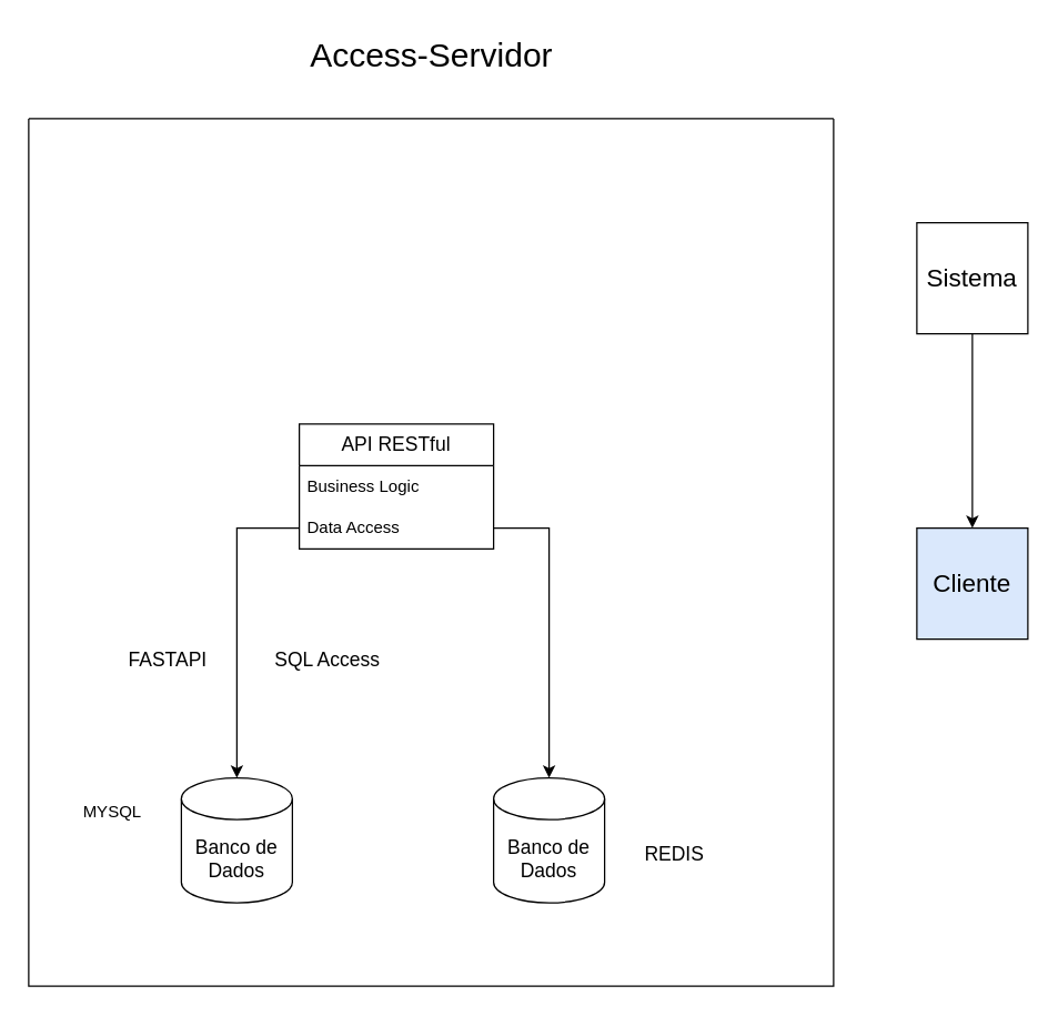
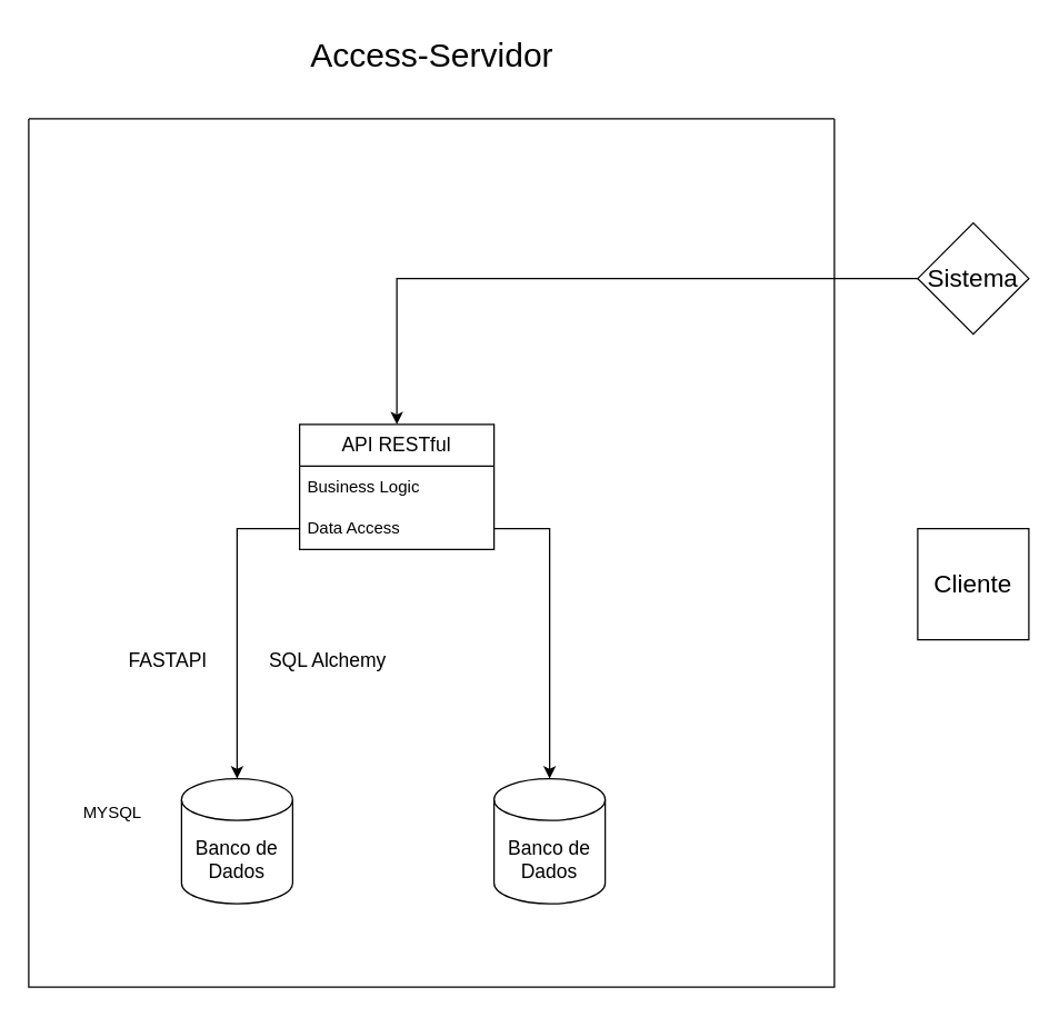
- <mxCell id="17" value="&lt;font style=&quot;font-size: 18px;&quot;&gt;Sistema&lt;/font&gt;" style="whiteSpace=wrap;html=1;aspect=fixed;" parent="1" vertex="1"><mxGeometry x="660" y="160" width="80" height="80" as="geometry" /></mxCell>
+ <mxCell id="17" value="&lt;font style=&quot;font-size: 18px;&quot;&gt;Sistema&lt;/font&gt;" style="rhombus;whiteSpace=wrap;html=1;aspect=fixed;" parent="1" vertex="1"><mxGeometry x="660" y="160" width="80" height="80" as="geometry" /></mxCell>
- <mxCell id="16" style="edgeStyle=orthogonalEdgeStyle;rounded=0;orthogonalLoop=1;jettySize=auto;html=1;" parent="1" source="17" target="2" edge="1"><mxGeometry relative="1" as="geometry" /></mxCell>
+ <mxCell id="16" style="edgeStyle=orthogonalEdgeStyle;rounded=0;orthogonalLoop=1;jettySize=auto;html=1;entryX=0.5;entryY=0;entryDx=0;entryDy=0;" parent="1" source="17" target="8" edge="1"><mxGeometry relative="1" as="geometry" /></mxCell>
- <mxCell id="2" value="&lt;font style=&quot;font-size: 18px;&quot;&gt;Cliente&lt;/font&gt;" style="whiteSpace=wrap;html=1;aspect=fixed;fillColor=#dae8fc;" parent="1" vertex="1"><mxGeometry x="660" y="380" width="80" height="80" as="geometry" /></mxCell>
+ <mxCell id="2" value="&lt;font style=&quot;font-size: 18px;&quot;&gt;Cliente&lt;/font&gt;" style="whiteSpace=wrap;html=1;aspect=fixed;" parent="1" vertex="1"><mxGeometry x="660" y="380" width="80" height="80" as="geometry" /></mxCell>
- <mxCell id="14" value="&lt;font style=&quot;font-size: 14px;&quot;&gt;SQL Access&lt;/font&gt;" style="text;html=1;align=center;verticalAlign=middle;resizable=0;points=[];autosize=1;strokeColor=none;fillColor=none;" parent="13" vertex="1"><mxGeometry x="160" y="375" width="110" height="30" as="geometry" /></mxCell>
+ <mxCell id="14" value="&lt;font style=&quot;font-size: 14px;&quot;&gt;SQL Alchemy&lt;/font&gt;" style="text;html=1;align=center;verticalAlign=middle;resizable=0;points=[];autosize=1;strokeColor=none;fillColor=none;" parent="13" vertex="1"><mxGeometry x="160" y="375" width="110" height="30" as="geometry" /></mxCell>
- <mxCell id="7" value="&lt;font style=&quot;font-size: 14px;&quot;&gt;REDIS&lt;/font&gt;" style="text;html=1;align=center;verticalAlign=middle;resizable=0;points=[];autosize=1;strokeColor=none;fillColor=none;" parent="1" vertex="1"><mxGeometry x="450" y="600" width="70" height="30" as="geometry" /></mxCell>
